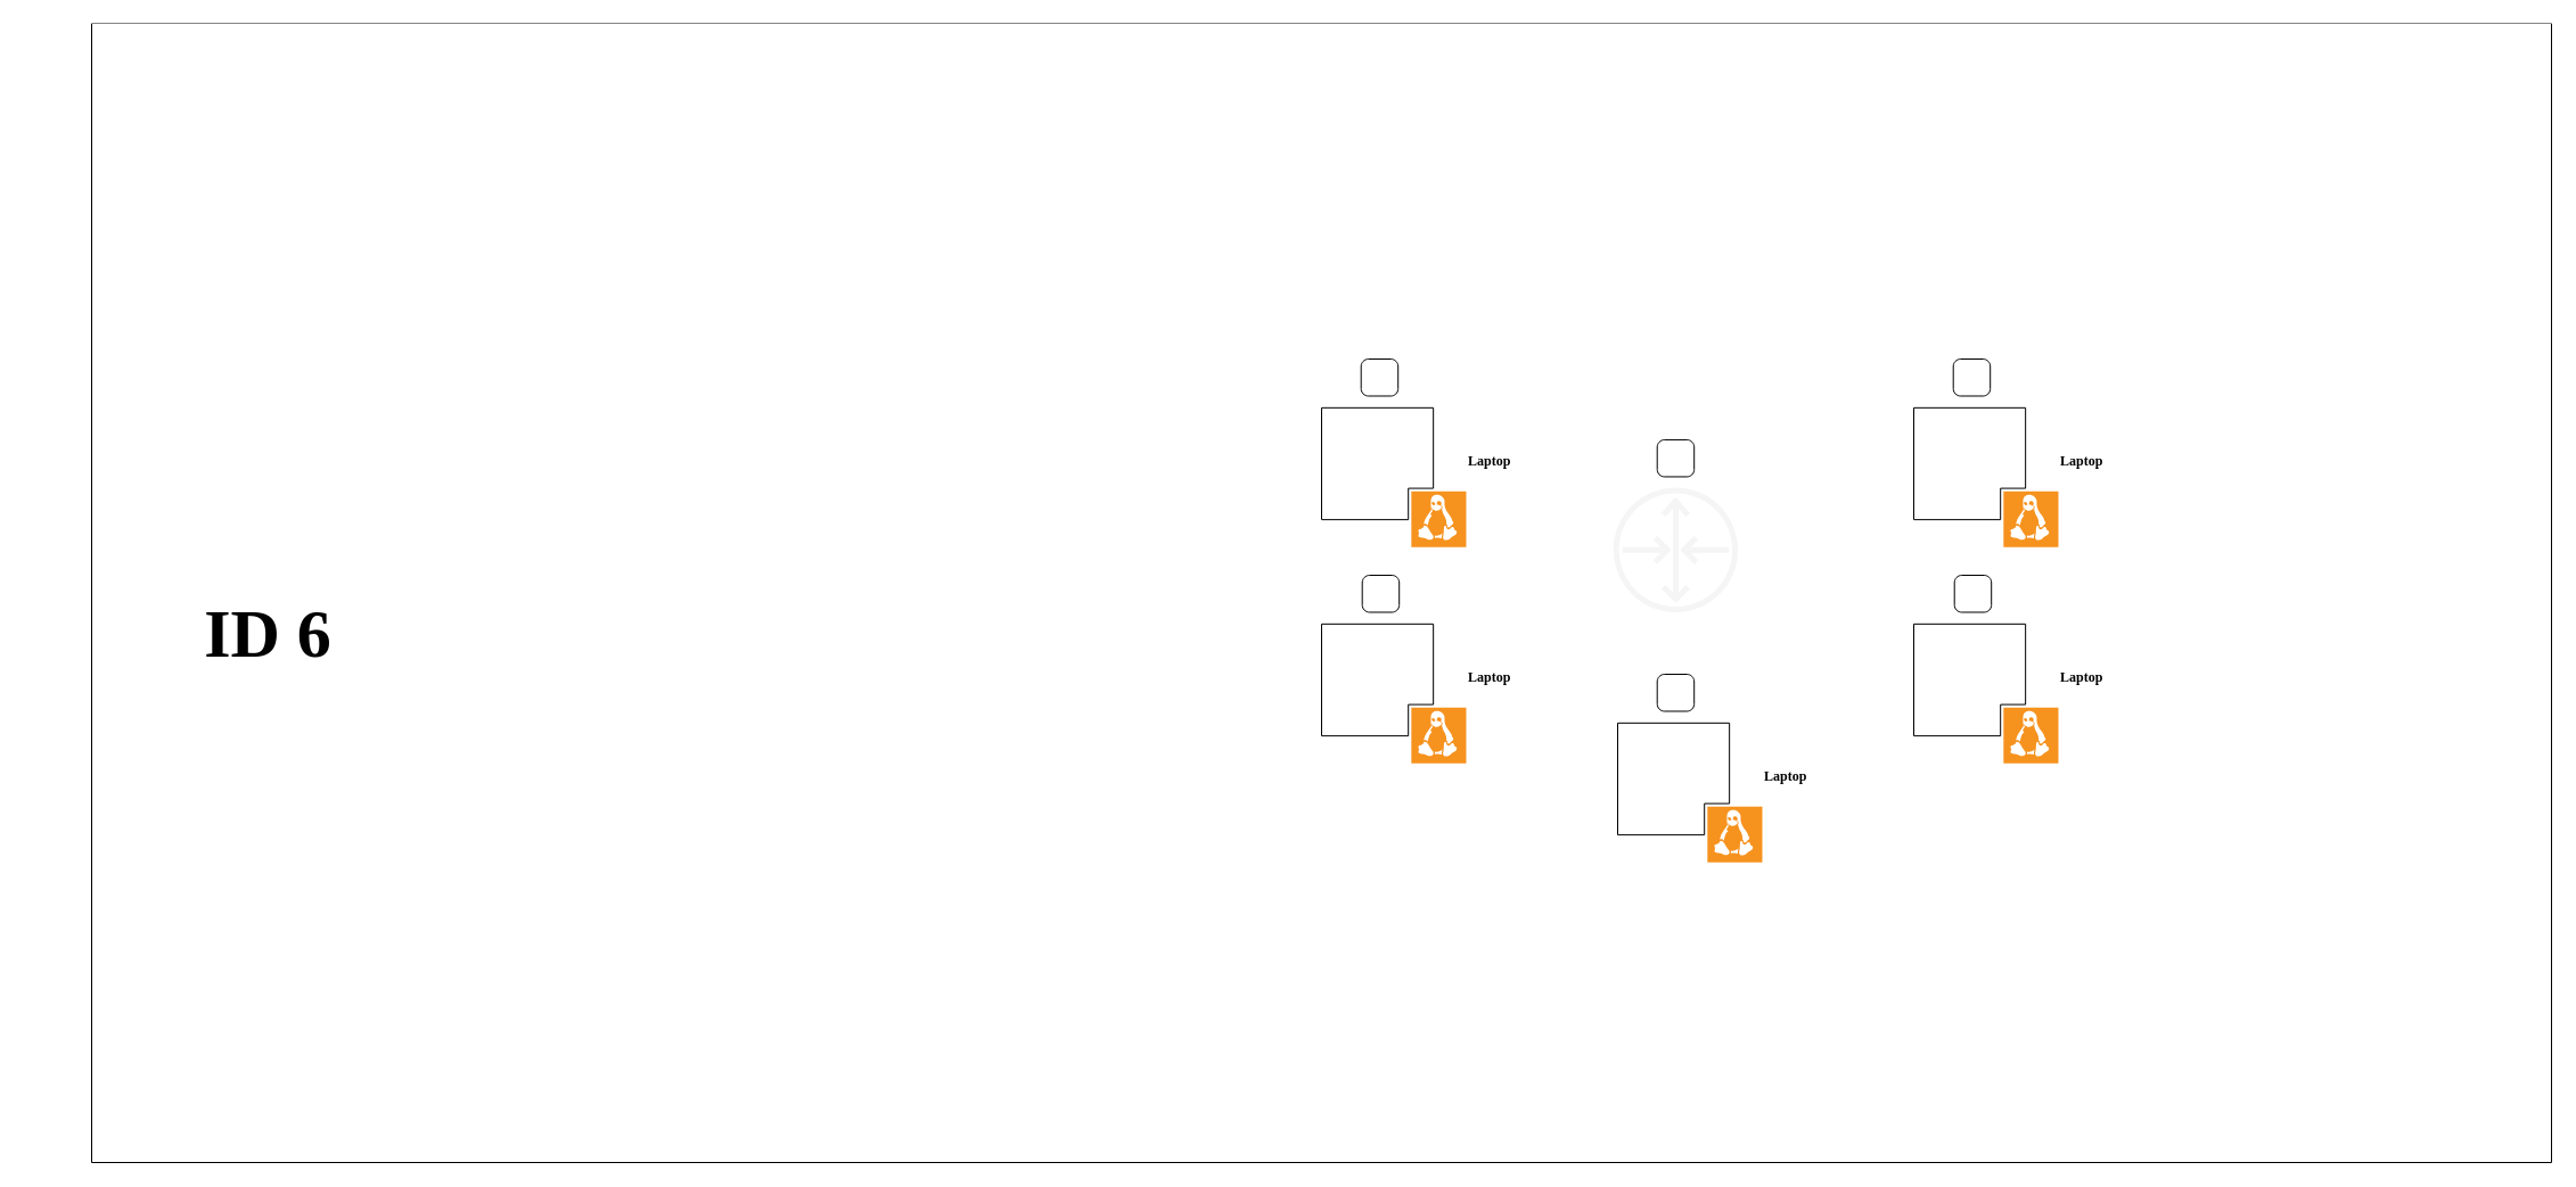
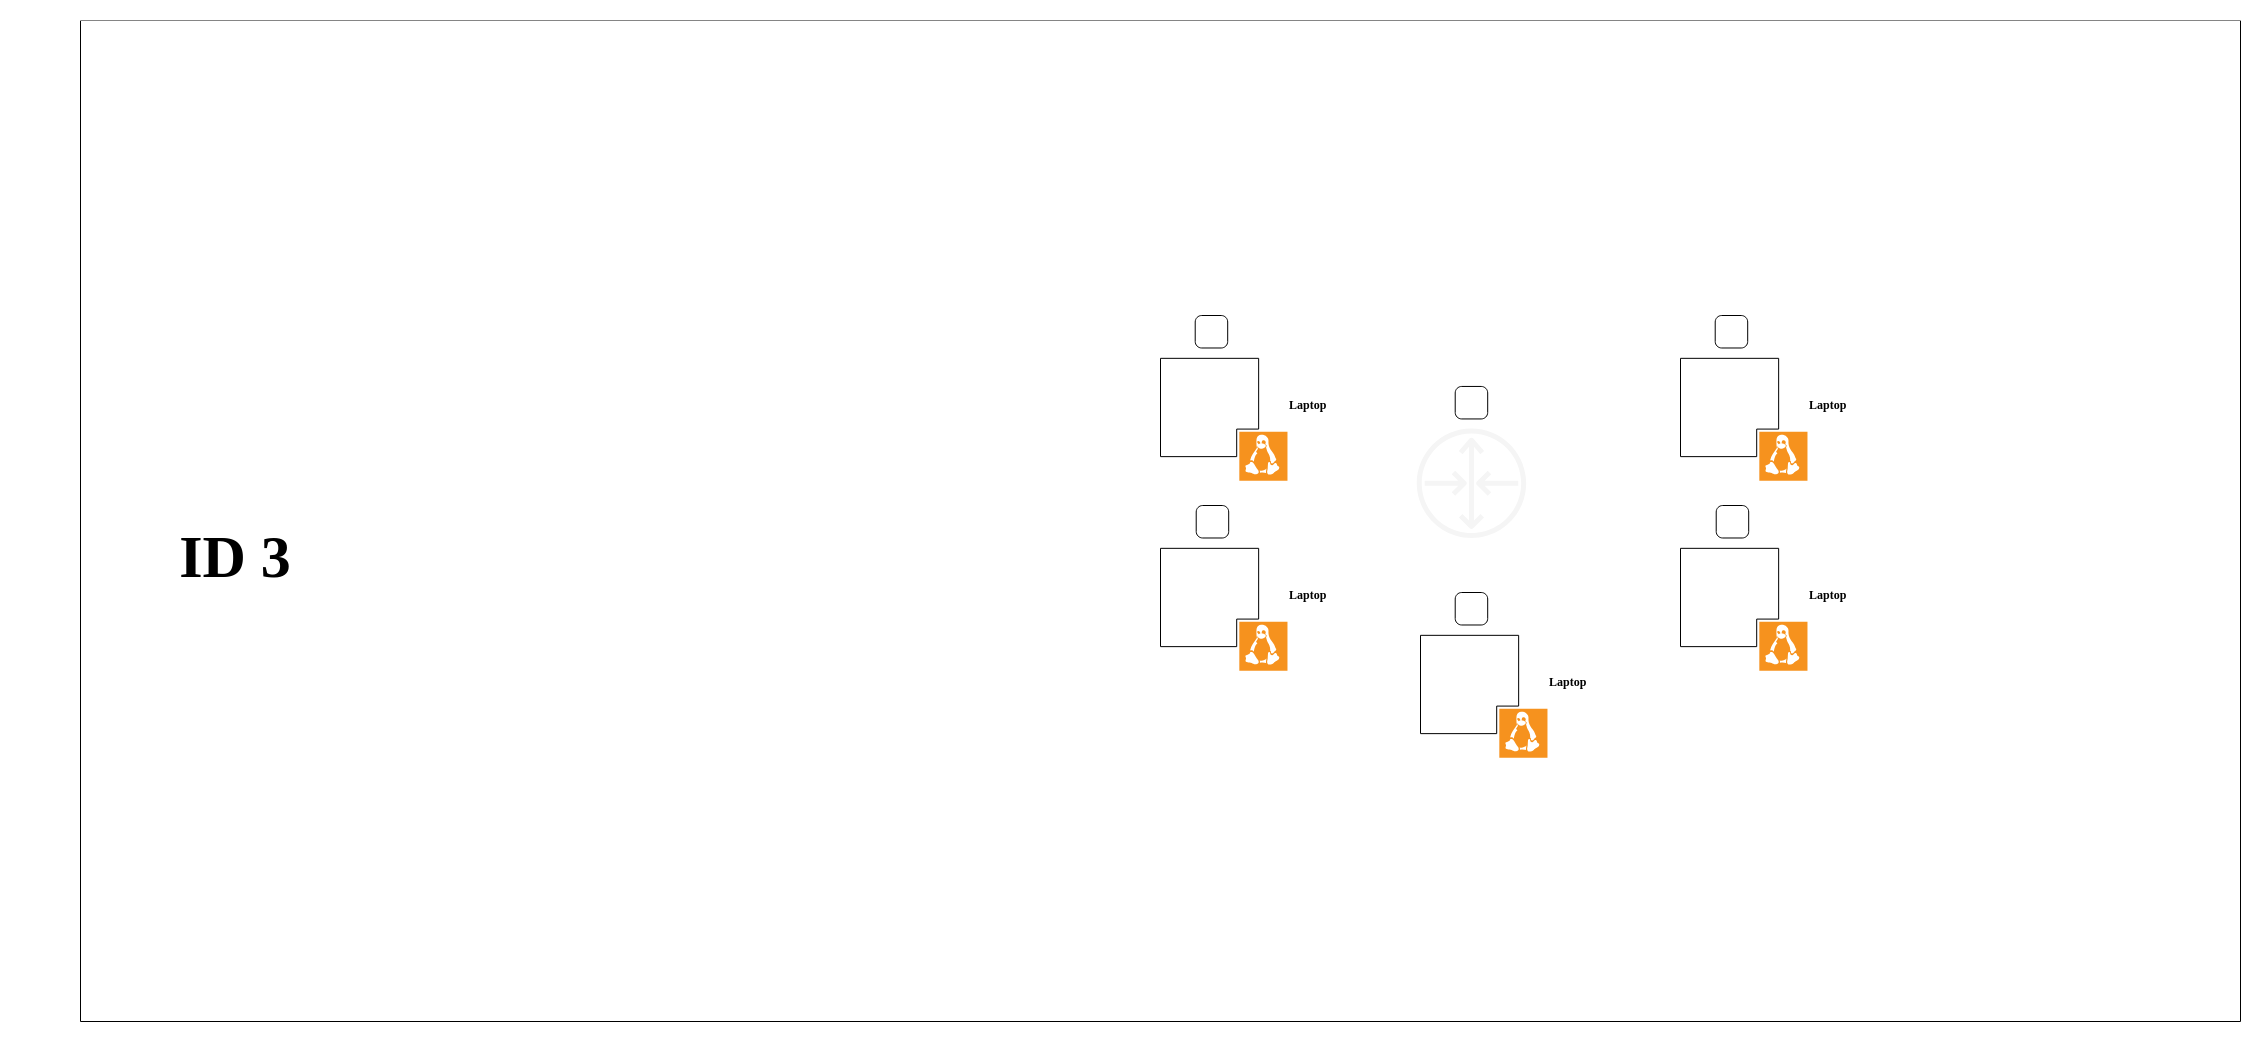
- <mxCell id="14" value="ID 6" style="text;html=1;align=center;verticalAlign=middle;whiteSpace=wrap;rounded=0;fontSize=60;fontFamily=Avenir Next;fontStyle=1;" parent="1" vertex="1"><mxGeometry x="20" y="541" width="430" height="30" as="geometry" /></mxCell>
+ <mxCell id="14" value="ID 3" style="text;html=1;align=center;verticalAlign=middle;whiteSpace=wrap;rounded=0;fontSize=60;fontFamily=Avenir Next;fontStyle=1;" parent="1" vertex="1"><mxGeometry x="20" y="541" width="430" height="30" as="geometry" /></mxCell>
